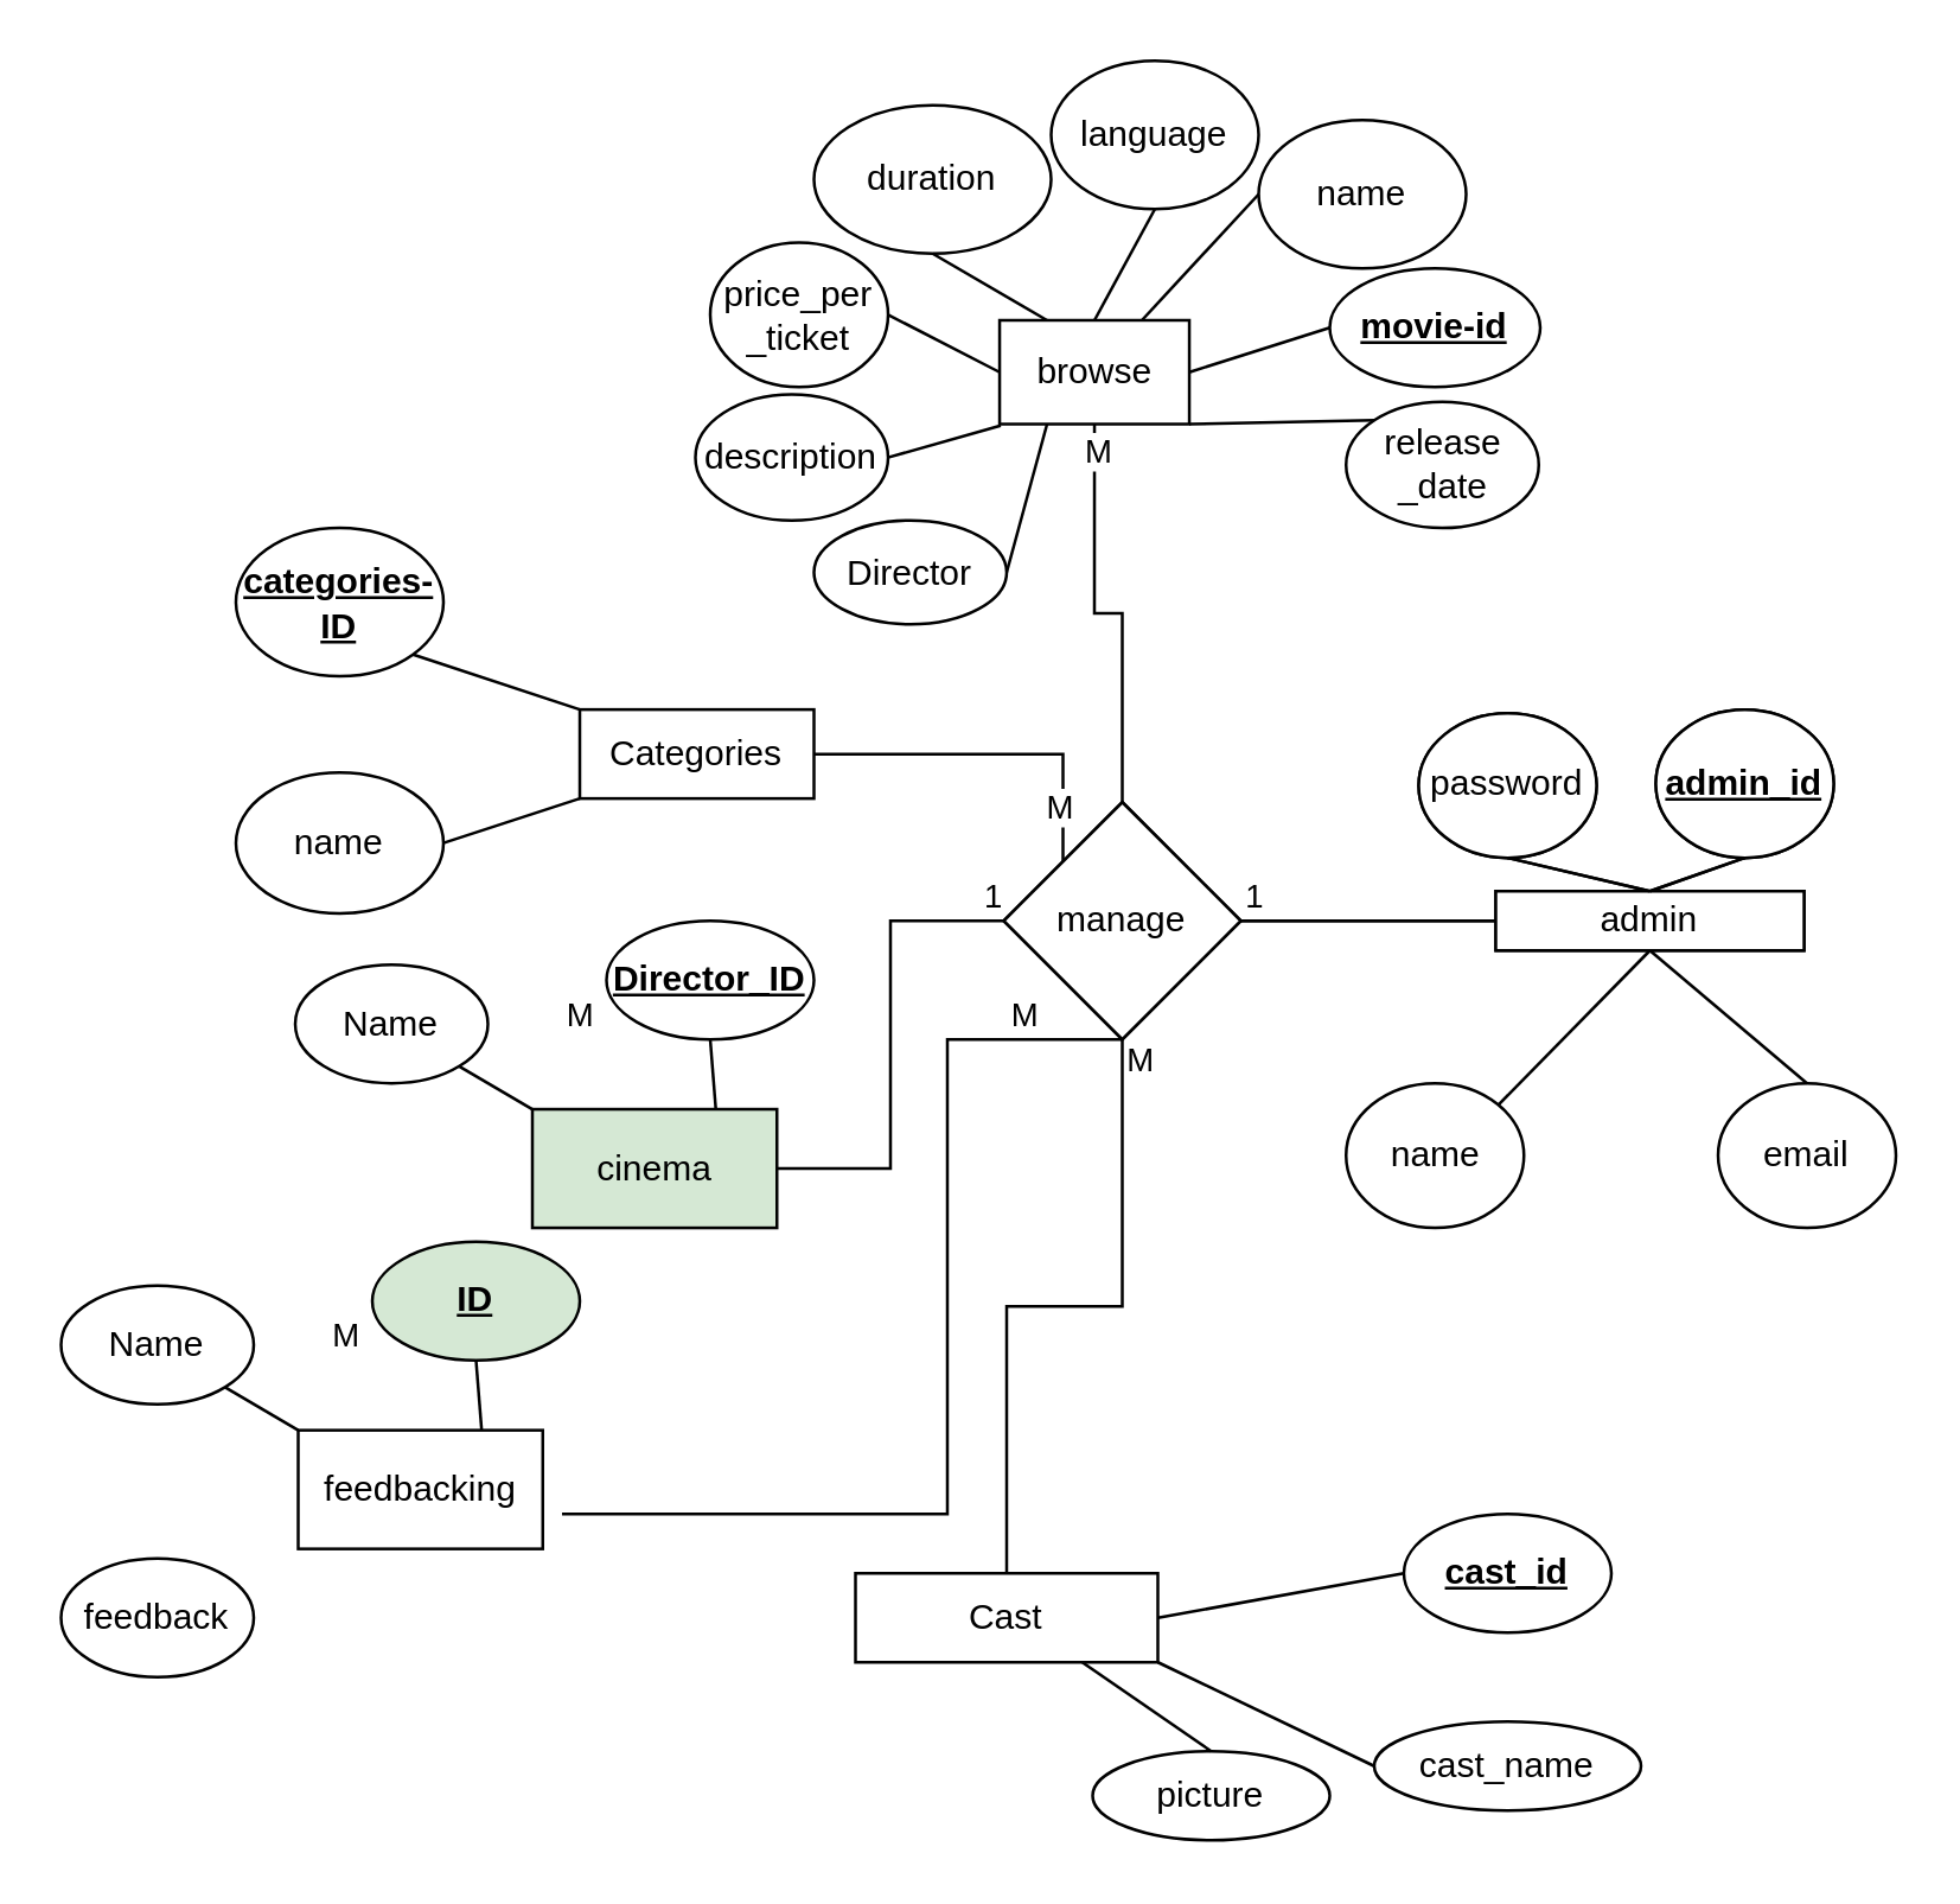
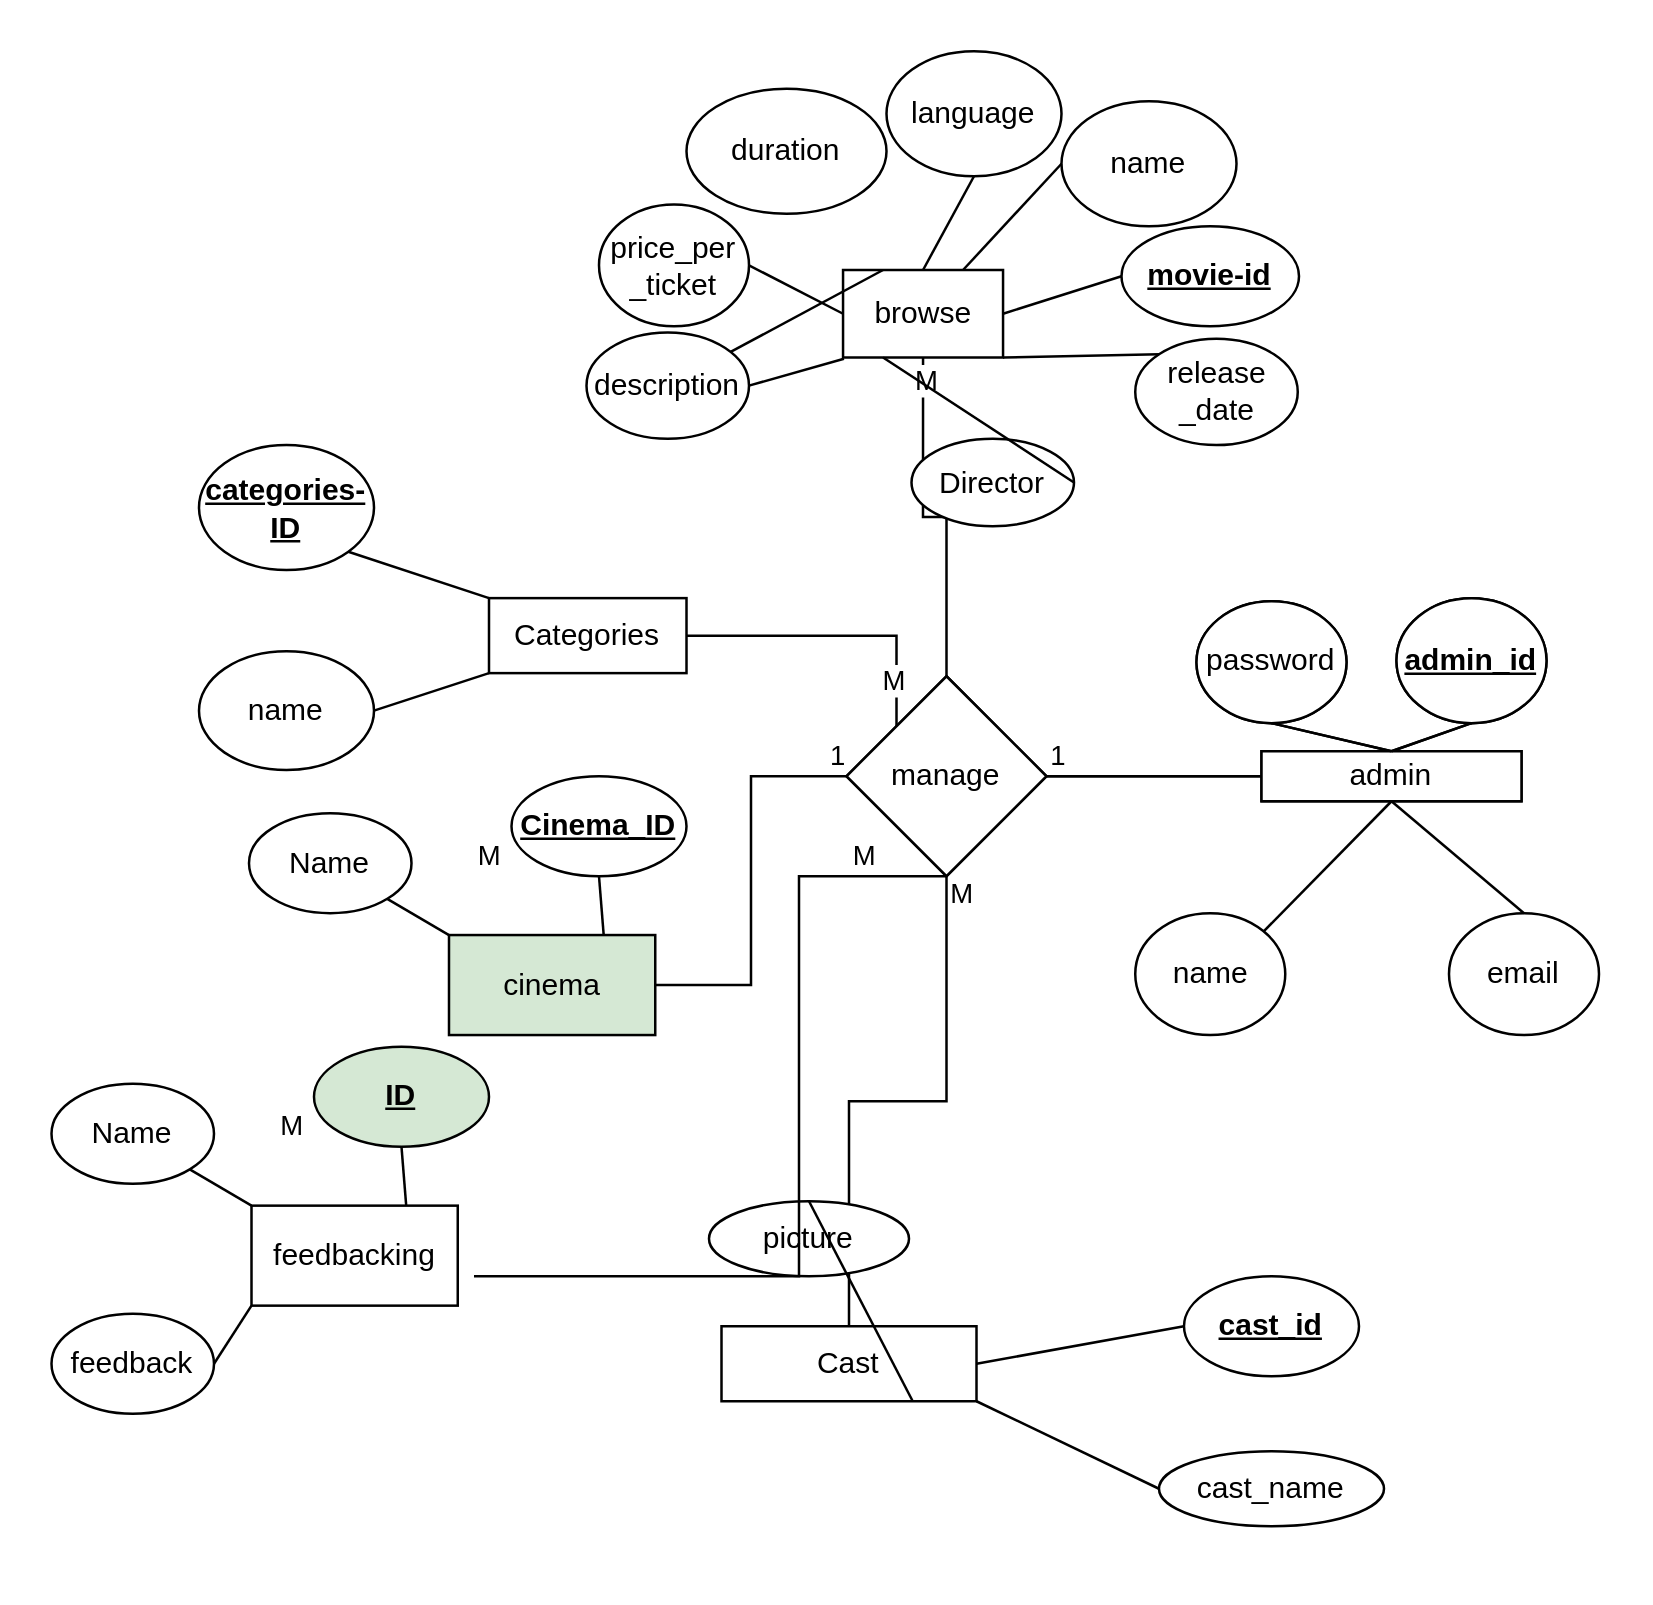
- <mxCell id="13" value="" style="endArrow=none;html=1;rounded=0;entryX=0.5;entryY=1;entryDx=0;entryDy=0;exitX=0.25;exitY=0;exitDx=0;exitDy=0;" parent="1" source="7" target="11" edge="1"><mxGeometry width="50" height="50" relative="1" as="geometry"><mxPoint x="420.62" y="162.5" as="sourcePoint" /><mxPoint x="444.35" y="182.252" as="targetPoint" /></mxGeometry></mxCell>
+ <mxCell id="13" value="" style="endArrow=none;html=1;rounded=0;exitX=0.25;exitY=0;exitDx=0;exitDy=0;" parent="1" source="7" target="60" edge="1"><mxGeometry width="50" height="50" relative="1" as="geometry"><mxPoint x="420.62" y="162.5" as="sourcePoint" /><mxPoint x="444.35" y="182.252" as="targetPoint" /></mxGeometry></mxCell>
- <mxCell id="62" value="Director" style="ellipse;whiteSpace=wrap;html=1;" parent="1" vertex="1"><mxGeometry x="274" y="175" width="65" height="35" as="geometry" /></mxCell>
+ <mxCell id="62" value="Director" style="ellipse;whiteSpace=wrap;html=1;" parent="1" vertex="1"><mxGeometry x="364" y="175" width="65" height="35" as="geometry" /></mxCell>
- <mxCell id="3" value="&lt;u&gt;&lt;b&gt;Director_ID&lt;/b&gt;&lt;/u&gt;" style="ellipse;whiteSpace=wrap;html=1;" parent="1" vertex="1"><mxGeometry x="204" y="310" width="70" height="40" as="geometry" /></mxCell>
+ <mxCell id="3" value="&lt;u&gt;&lt;b&gt;Cinema_ID&lt;/b&gt;&lt;/u&gt;" style="ellipse;whiteSpace=wrap;html=1;" parent="1" vertex="1"><mxGeometry x="204" y="310" width="70" height="40" as="geometry" /></mxCell>
+ <mxCell id="75" value="" style="endArrow=none;html=1;rounded=0;entryX=0;entryY=1;entryDx=0;entryDy=0;exitX=1;exitY=0.5;exitDx=0;exitDy=0;" edge="1" parent="1" source="74" target="68"><mxGeometry width="50" height="50" relative="1" as="geometry"><mxPoint x="-55.5" y="530.85" as="sourcePoint" /><mxPoint x="92.5" y="554.37" as="targetPoint" /></mxGeometry></mxCell>
- <mxCell id="41" value="picture" style="ellipse;whiteSpace=wrap;html=1;" parent="1" vertex="1"><mxGeometry x="368" y="590" width="80" height="30" as="geometry" /></mxCell>
+ <mxCell id="41" value="picture" style="ellipse;whiteSpace=wrap;html=1;" parent="1" vertex="1"><mxGeometry x="283" y="480" width="80" height="30" as="geometry" /></mxCell>
